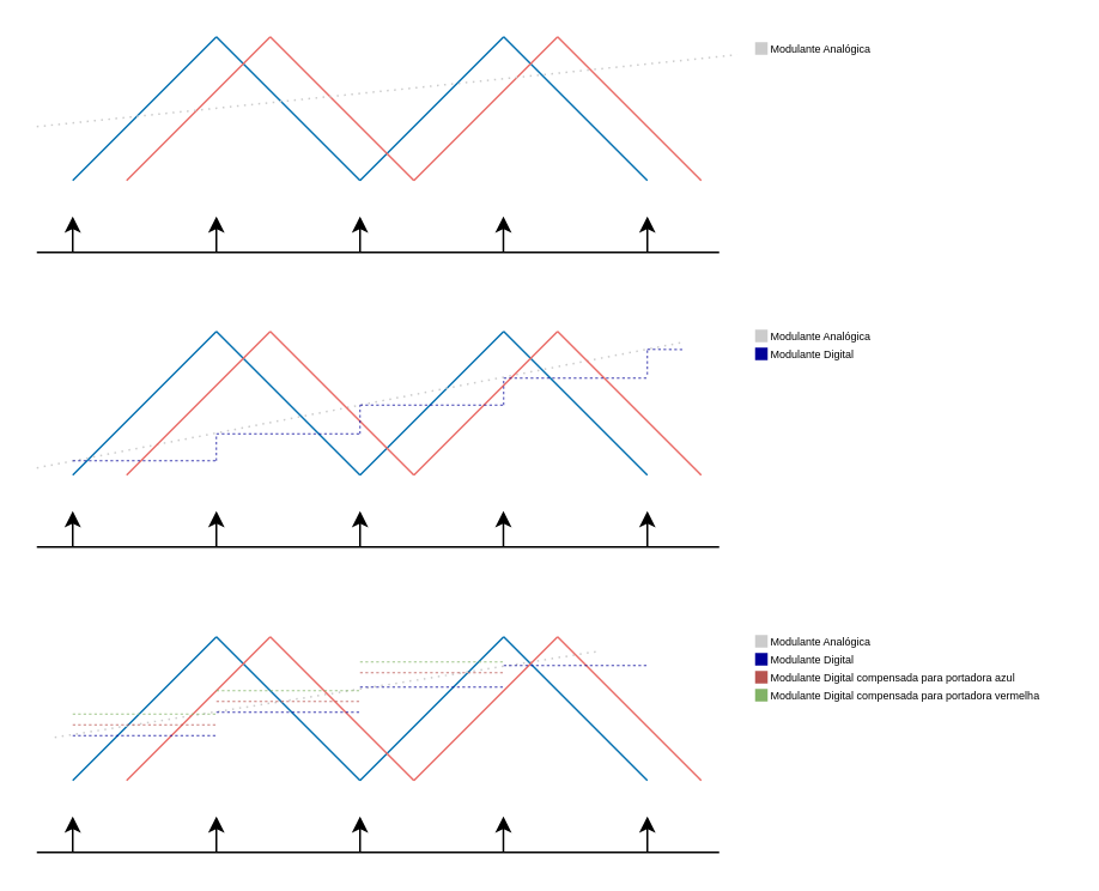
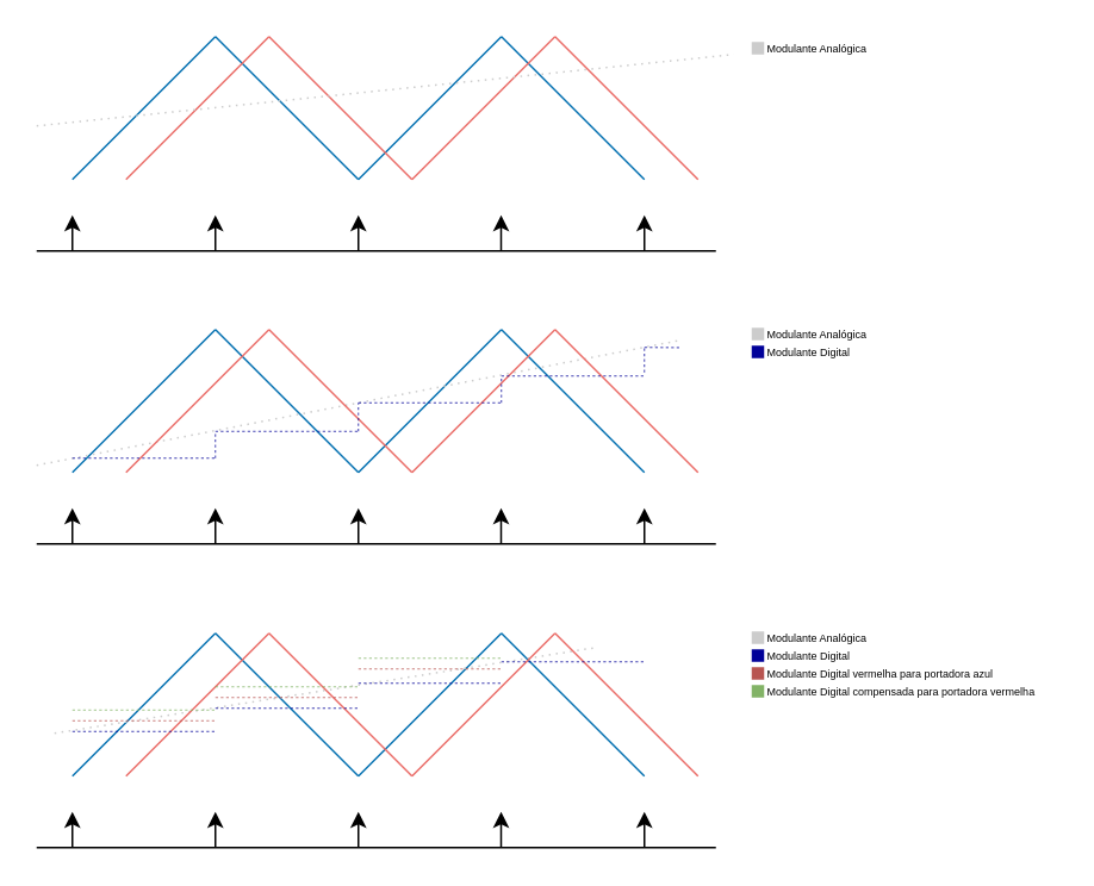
- <mxCell id="73" value="&lt;font style=&quot;font-size: 6px;&quot;&gt;Modulante Digital compensada para portadora azul&lt;/font&gt;" style="text;html=1;align=left;verticalAlign=middle;whiteSpace=wrap;rounded=0;fontColor=#000000;" vertex="1" parent="1"><mxGeometry x="427" y="370" width="163" height="10" as="geometry" /></mxCell>
+ <mxCell id="73" value="&lt;font style=&quot;font-size: 6px;&quot;&gt;Modulante Digital vermelha para portadora azul&lt;/font&gt;" style="text;html=1;align=left;verticalAlign=middle;whiteSpace=wrap;rounded=0;fontColor=#000000;" vertex="1" parent="1"><mxGeometry x="427" y="370" width="163" height="10" as="geometry" /></mxCell>
